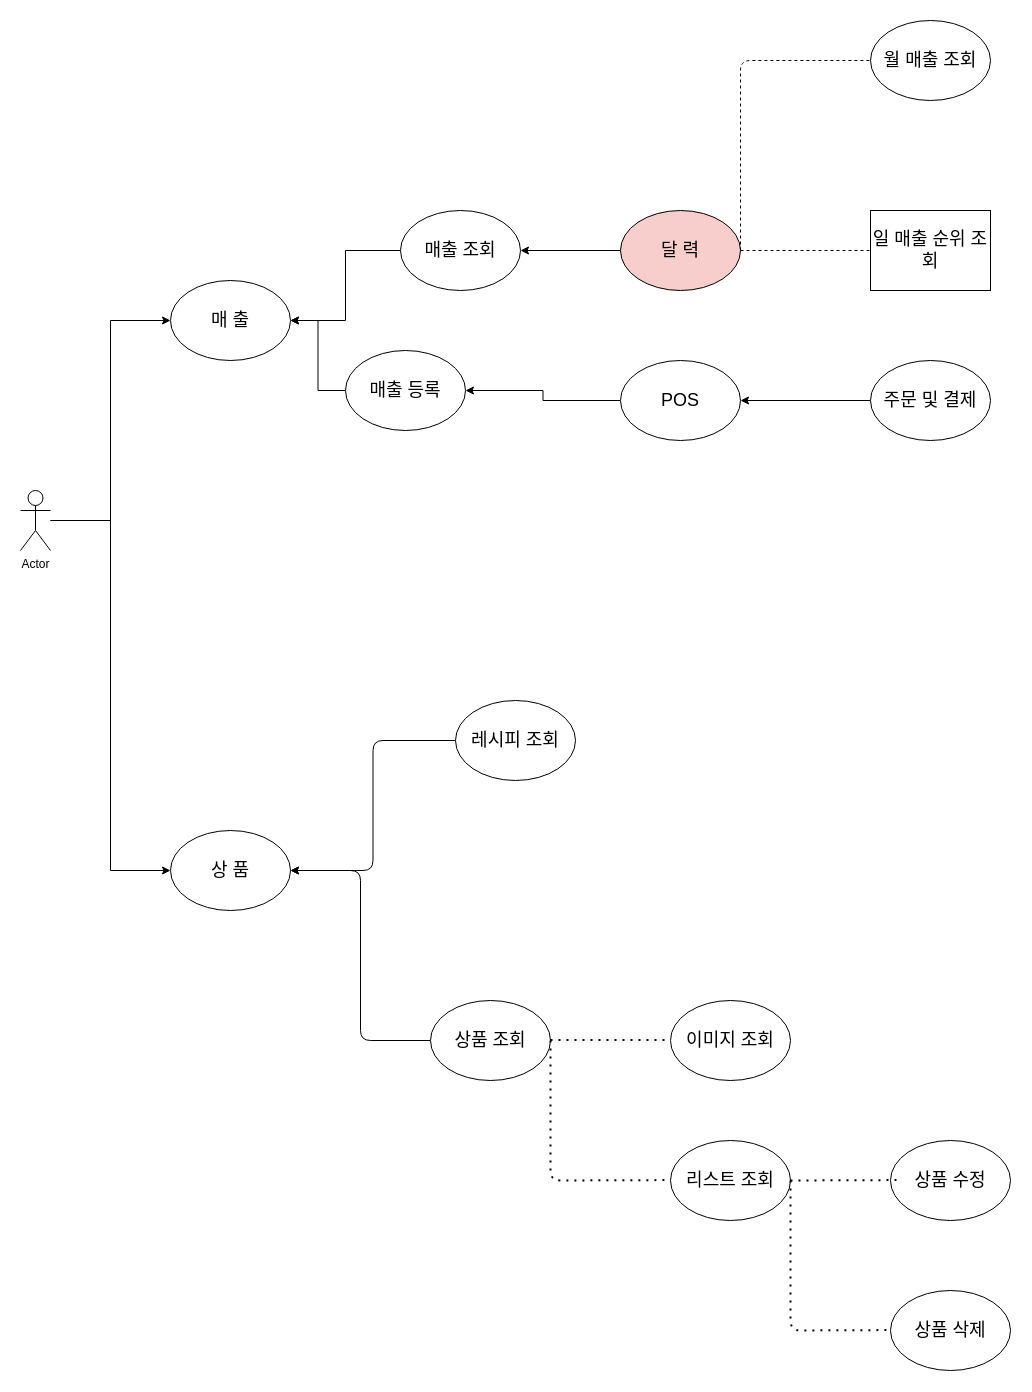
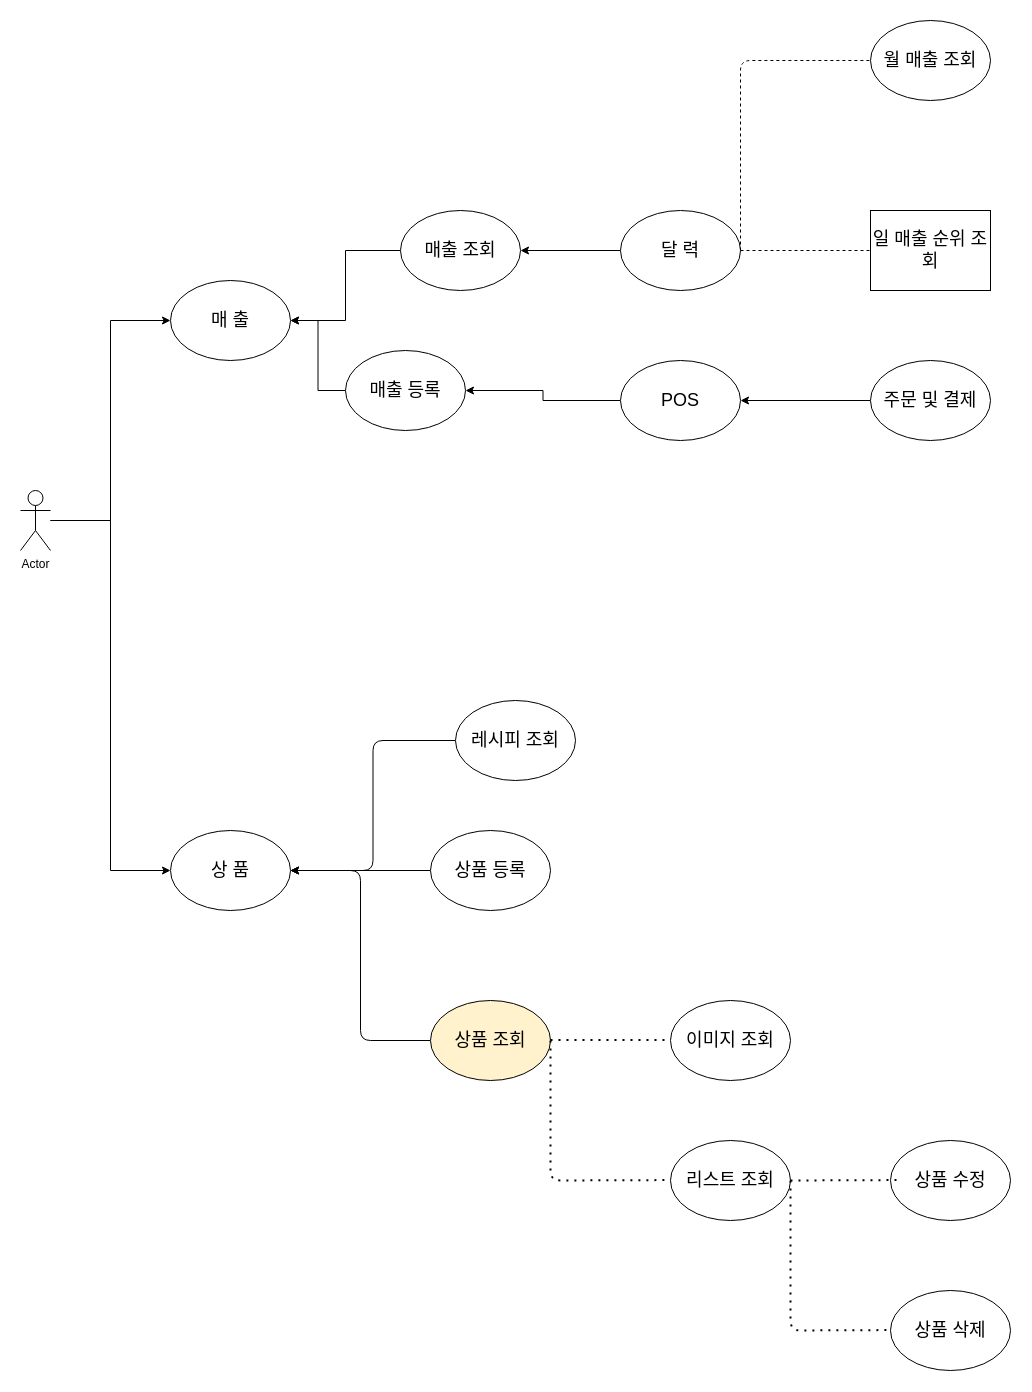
- <mxCell id="12" value="&lt;span style=&quot;font-size: 18px;&quot;&gt;달 력&lt;/span&gt;" style="ellipse;whiteSpace=wrap;html=1;rounded=0;fillColor=#f8cecc;" vertex="1" parent="1"><mxGeometry x="620" y="210" width="120" height="80" as="geometry" /></mxCell>
+ <mxCell id="12" value="&lt;span style=&quot;font-size: 18px;&quot;&gt;달 력&lt;/span&gt;" style="ellipse;whiteSpace=wrap;html=1;rounded=0;" vertex="1" parent="1"><mxGeometry x="620" y="210" width="120" height="80" as="geometry" /></mxCell>
+ <mxCell id="25" style="edgeStyle=orthogonalEdgeStyle;orthogonalLoop=1;jettySize=auto;html=1;entryX=1;entryY=0.5;entryDx=0;entryDy=0;" edge="1" parent="1" source="26" target="8"><mxGeometry relative="1" as="geometry" /></mxCell>
+ <mxCell id="26" value="&lt;font style=&quot;font-size: 18px;&quot;&gt;상품 등록&lt;br&gt;&lt;/font&gt;" style="ellipse;whiteSpace=wrap;html=1;rounded=0;" vertex="1" parent="1"><mxGeometry x="430" y="830" width="120" height="80" as="geometry" /></mxCell>
- <mxCell id="24" value="&lt;font style=&quot;font-size: 18px;&quot;&gt;상품 조회&lt;br&gt;&lt;/font&gt;" style="ellipse;whiteSpace=wrap;html=1;rounded=0;" vertex="1" parent="1"><mxGeometry x="430" y="1000" width="120" height="80" as="geometry" /></mxCell>
+ <mxCell id="24" value="&lt;font style=&quot;font-size: 18px;&quot;&gt;상품 조회&lt;br&gt;&lt;/font&gt;" style="ellipse;whiteSpace=wrap;html=1;rounded=0;fillColor=#fff2cc;" vertex="1" parent="1"><mxGeometry x="430" y="1000" width="120" height="80" as="geometry" /></mxCell>
